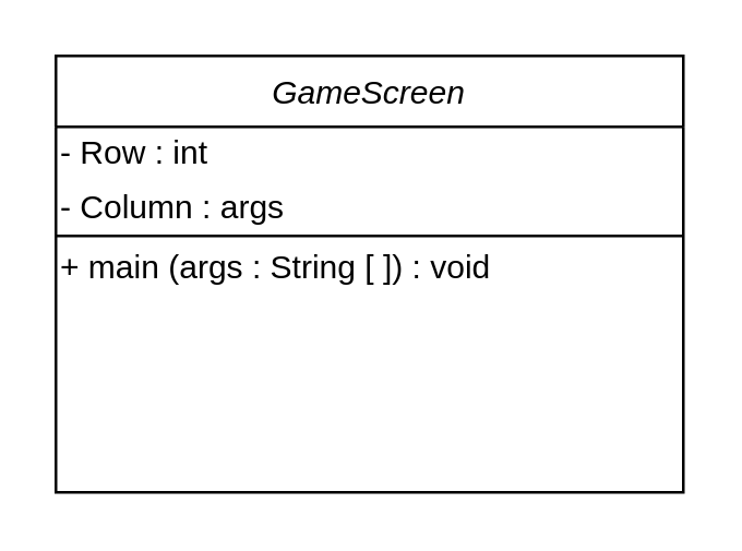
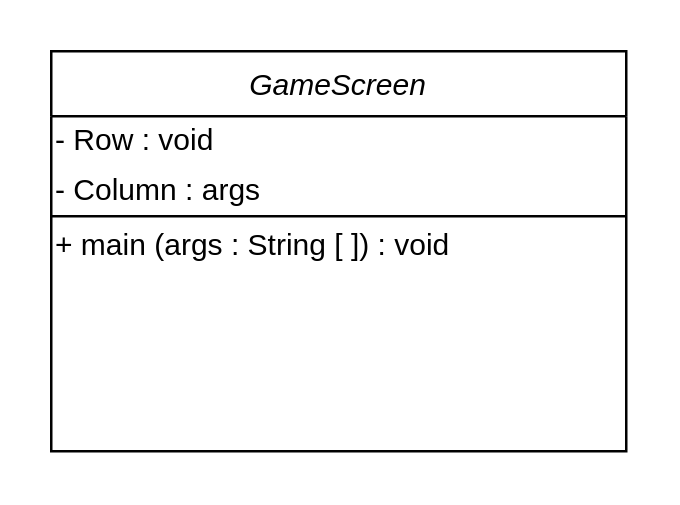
- <mxCell id="3" value="- Row : int&amp;nbsp;" style="text;html=1;strokeColor=none;fillColor=none;align=left;verticalAlign=middle;whiteSpace=wrap;rounded=0;" vertex="1" parent="2"><mxGeometry y="26" width="230" height="20" as="geometry" /></mxCell>
+ <mxCell id="3" value="- Row : void&amp;nbsp;" style="text;html=1;strokeColor=none;fillColor=none;align=left;verticalAlign=middle;whiteSpace=wrap;rounded=0;" vertex="1" parent="2"><mxGeometry y="26" width="230" height="20" as="geometry" /></mxCell>
